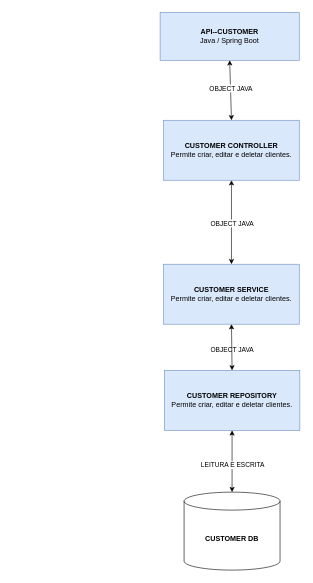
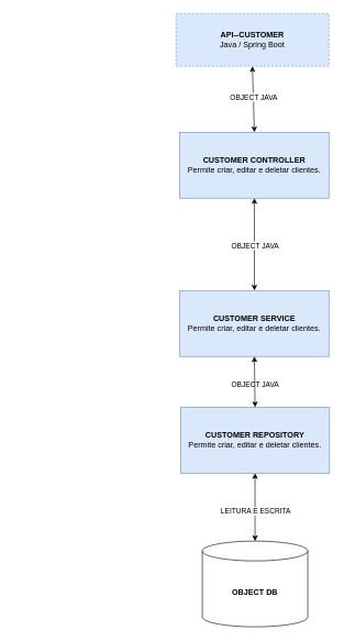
- <mxCell id="3" value="&lt;b&gt;API--CUSTOMER&lt;/b&gt;&lt;div&gt;Java / Spring Boot&lt;b&gt;&lt;br&gt;&lt;/b&gt;&lt;/div&gt;" style="rounded=0;whiteSpace=wrap;html=1;fillColor=#dae8fc;strokeColor=#6c8ebf;" parent="1" vertex="1"><mxGeometry x="266" y="20" width="232" height="80" as="geometry" /></mxCell>
+ <mxCell id="3" value="&lt;b&gt;API--CUSTOMER&lt;/b&gt;&lt;div&gt;Java / Spring Boot&lt;b&gt;&lt;br&gt;&lt;/b&gt;&lt;/div&gt;" style="rounded=0;whiteSpace=wrap;html=1;fillColor=#dae8fc;strokeColor=#6c8ebf;dashed=1;" parent="1" vertex="1"><mxGeometry x="266" y="20" width="232" height="80" as="geometry" /></mxCell>
- <mxCell id="12" value="&lt;b&gt;CUSTOMER DB&lt;/b&gt;" style="shape=cylinder3;whiteSpace=wrap;html=1;boundedLbl=1;backgroundOutline=1;size=15;" parent="1" vertex="1"><mxGeometry x="306" y="820" width="160" height="130" as="geometry" /></mxCell>
+ <mxCell id="12" value="&lt;b&gt;OBJECT DB&lt;/b&gt;" style="shape=cylinder3;whiteSpace=wrap;html=1;boundedLbl=1;backgroundOutline=1;size=15;" parent="1" vertex="1"><mxGeometry x="306" y="820" width="160" height="130" as="geometry" /></mxCell>
